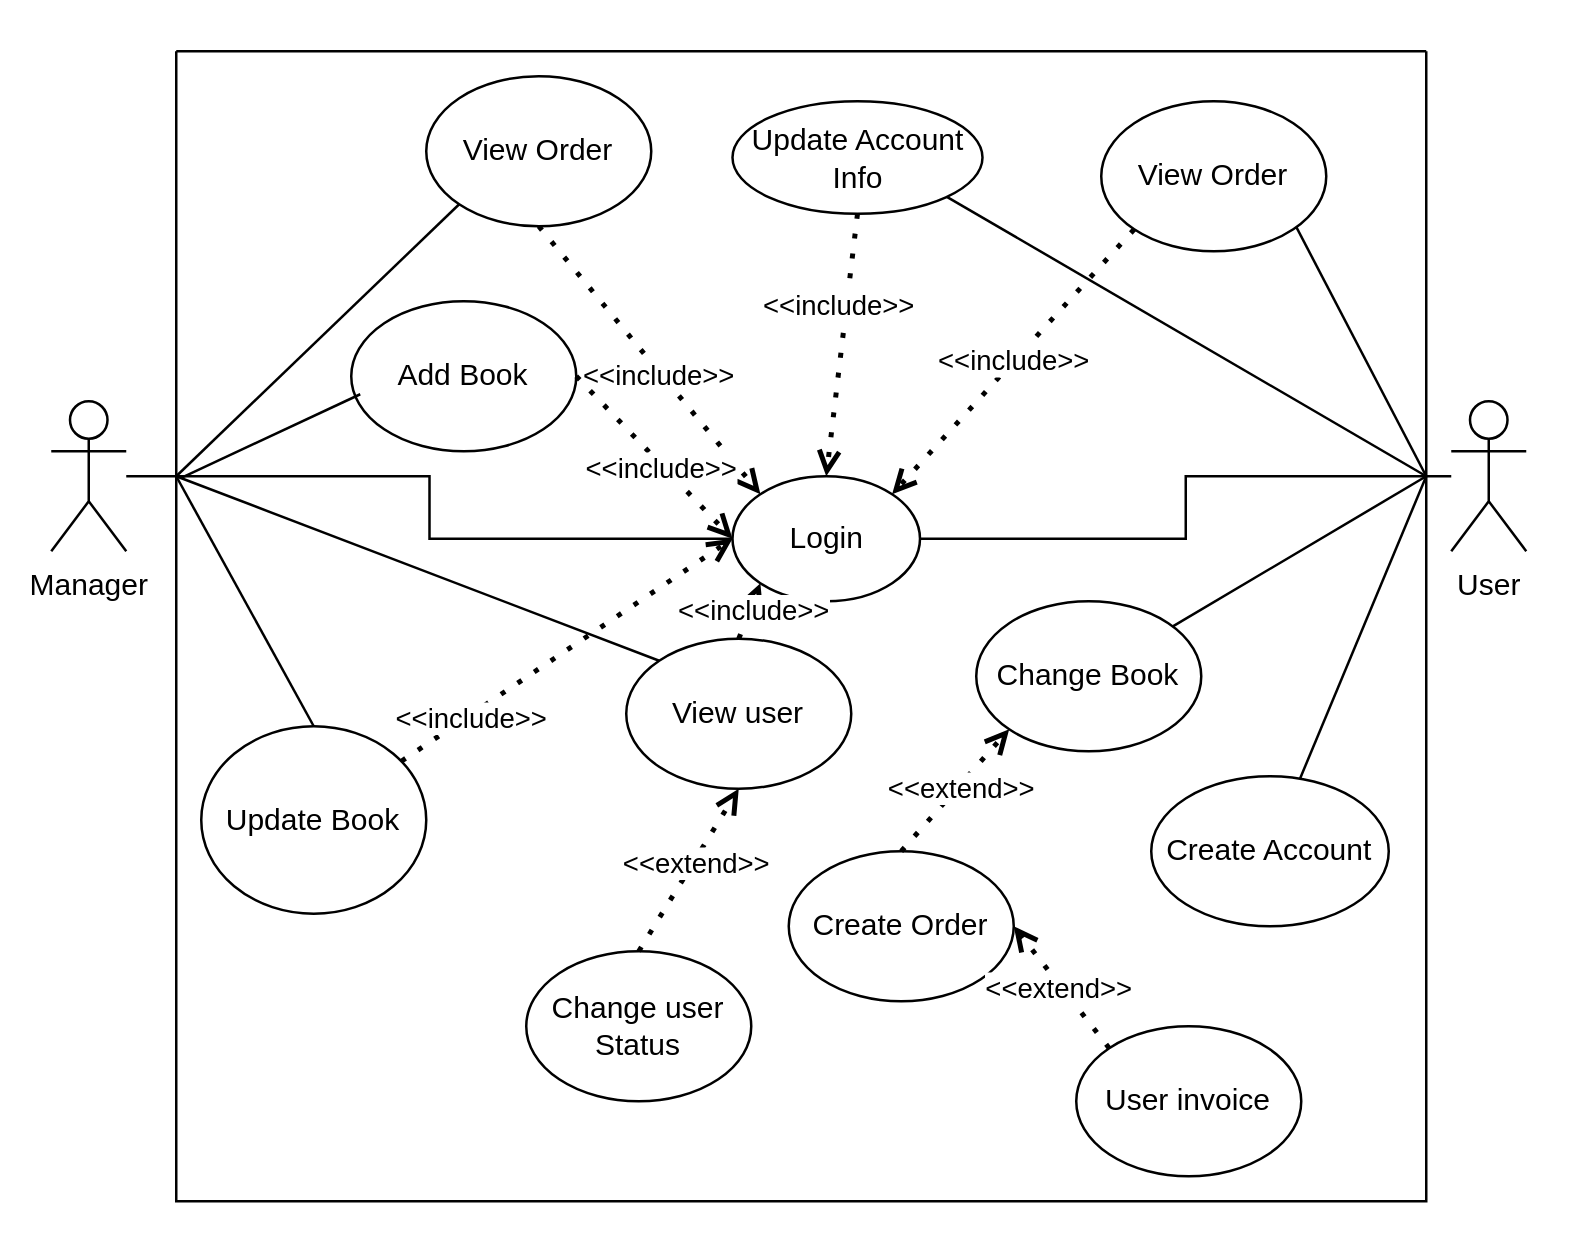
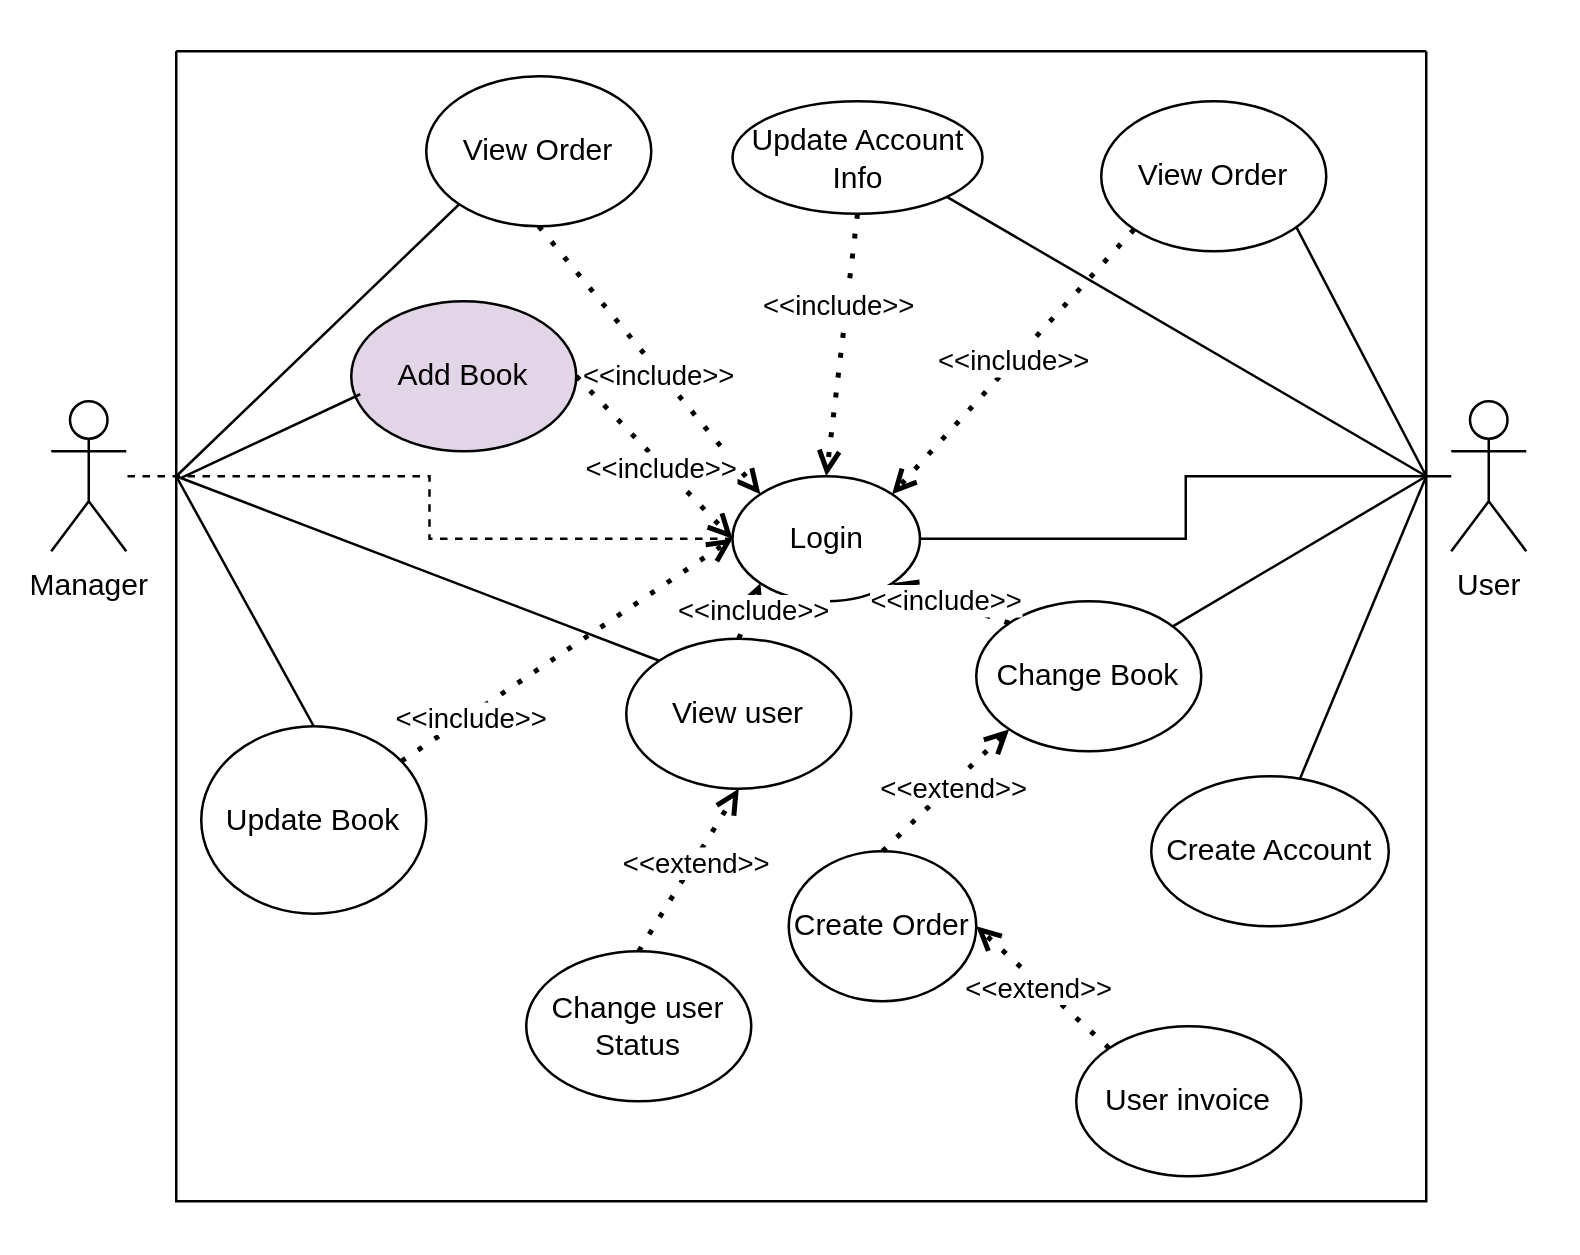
- <mxCell id="37" value="Add Book" style="ellipse;whiteSpace=wrap;html=1;" parent="32" vertex="1"><mxGeometry x="70" y="100" width="90" height="60" as="geometry" /></mxCell>
+ <mxCell id="37" value="Add Book" style="ellipse;whiteSpace=wrap;html=1;fillColor=#e1d5e7;" parent="32" vertex="1"><mxGeometry x="70" y="100" width="90" height="60" as="geometry" /></mxCell>
- <mxCell id="4" style="edgeStyle=orthogonalEdgeStyle;rounded=0;orthogonalLoop=1;jettySize=auto;html=1;endArrow=none;endFill=0;" parent="1" source="6" target="2" edge="1"><mxGeometry relative="1" as="geometry" /></mxCell>
+ <mxCell id="4" style="edgeStyle=orthogonalEdgeStyle;rounded=0;orthogonalLoop=1;jettySize=auto;html=1;endArrow=none;endFill=0;dashed=1;" parent="1" source="6" target="2" edge="1"><mxGeometry relative="1" as="geometry" /></mxCell>
+ <mxCell id="25" value="" style="endArrow=open;dashed=1;html=1;dashPattern=1 3;strokeWidth=2;rounded=0;entryX=1;entryY=1;entryDx=0;entryDy=0;exitX=0;exitY=0;exitDx=0;exitDy=0;endFill=0;startArrow=none;startFill=0;" parent="1" source="7" target="6" edge="1"><mxGeometry width="50" height="50" relative="1" as="geometry"><mxPoint x="257" y="299" as="sourcePoint" /><mxPoint x="333" y="238" as="targetPoint" /></mxGeometry></mxCell>
+ <mxCell id="26" value="&amp;lt;&amp;lt;include&amp;gt;&amp;gt;" style="edgeLabel;html=1;align=center;verticalAlign=middle;resizable=0;points=[];" parent="25" vertex="1" connectable="0"><mxGeometry x="0.088" y="-1" relative="1" as="geometry"><mxPoint as="offset" /></mxGeometry></mxCell>
- <mxCell id="9" value="Create Order" style="ellipse;whiteSpace=wrap;html=1;" parent="1" vertex="1"><mxGeometry x="315" y="340" width="90" height="60" as="geometry" /></mxCell>
+ <mxCell id="9" value="Create Order" style="ellipse;whiteSpace=wrap;html=1;" parent="1" vertex="1"><mxGeometry x="315" y="340" width="75" height="60" as="geometry" /></mxCell>
